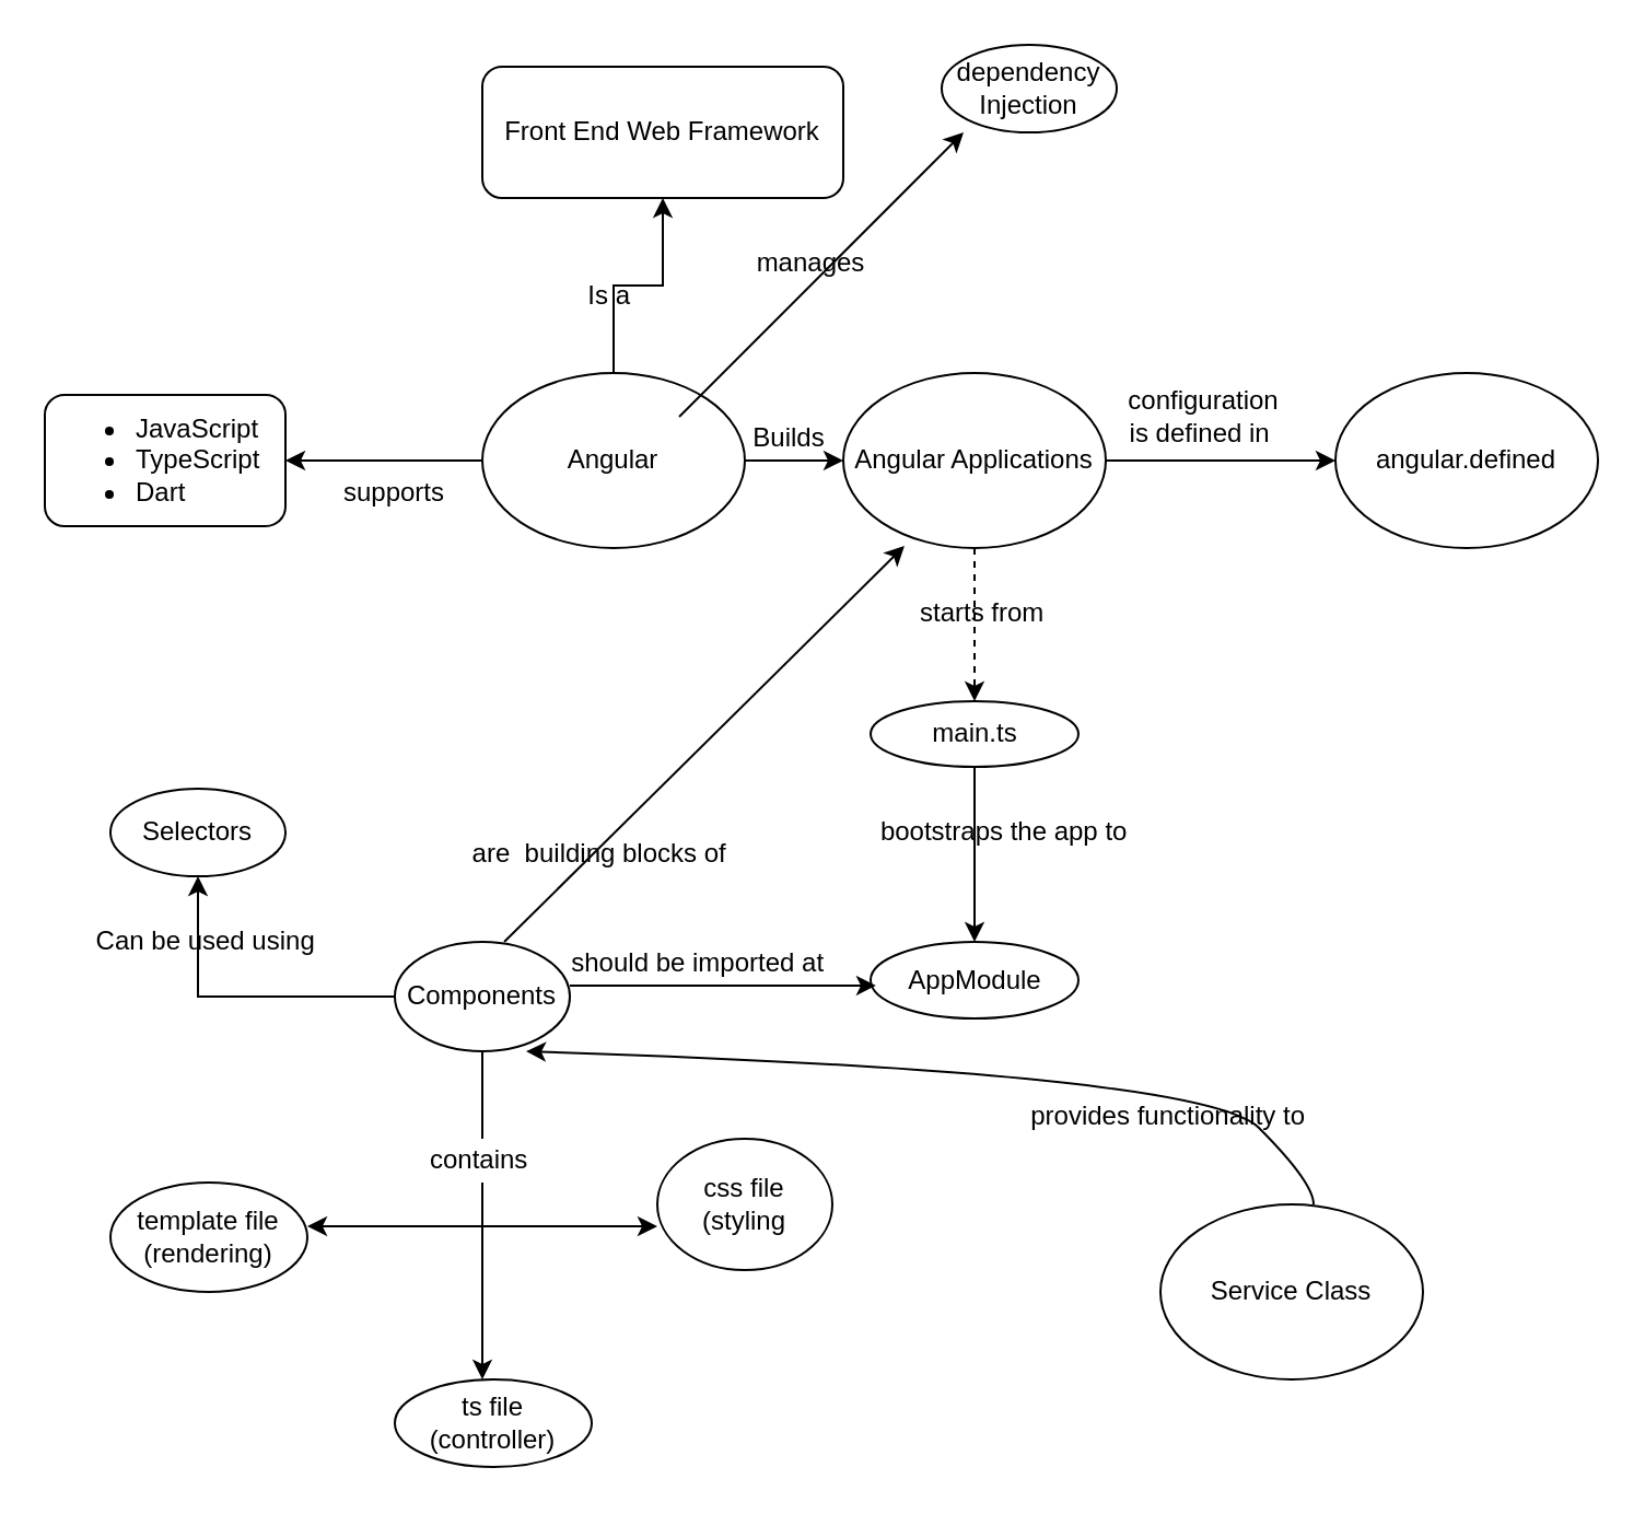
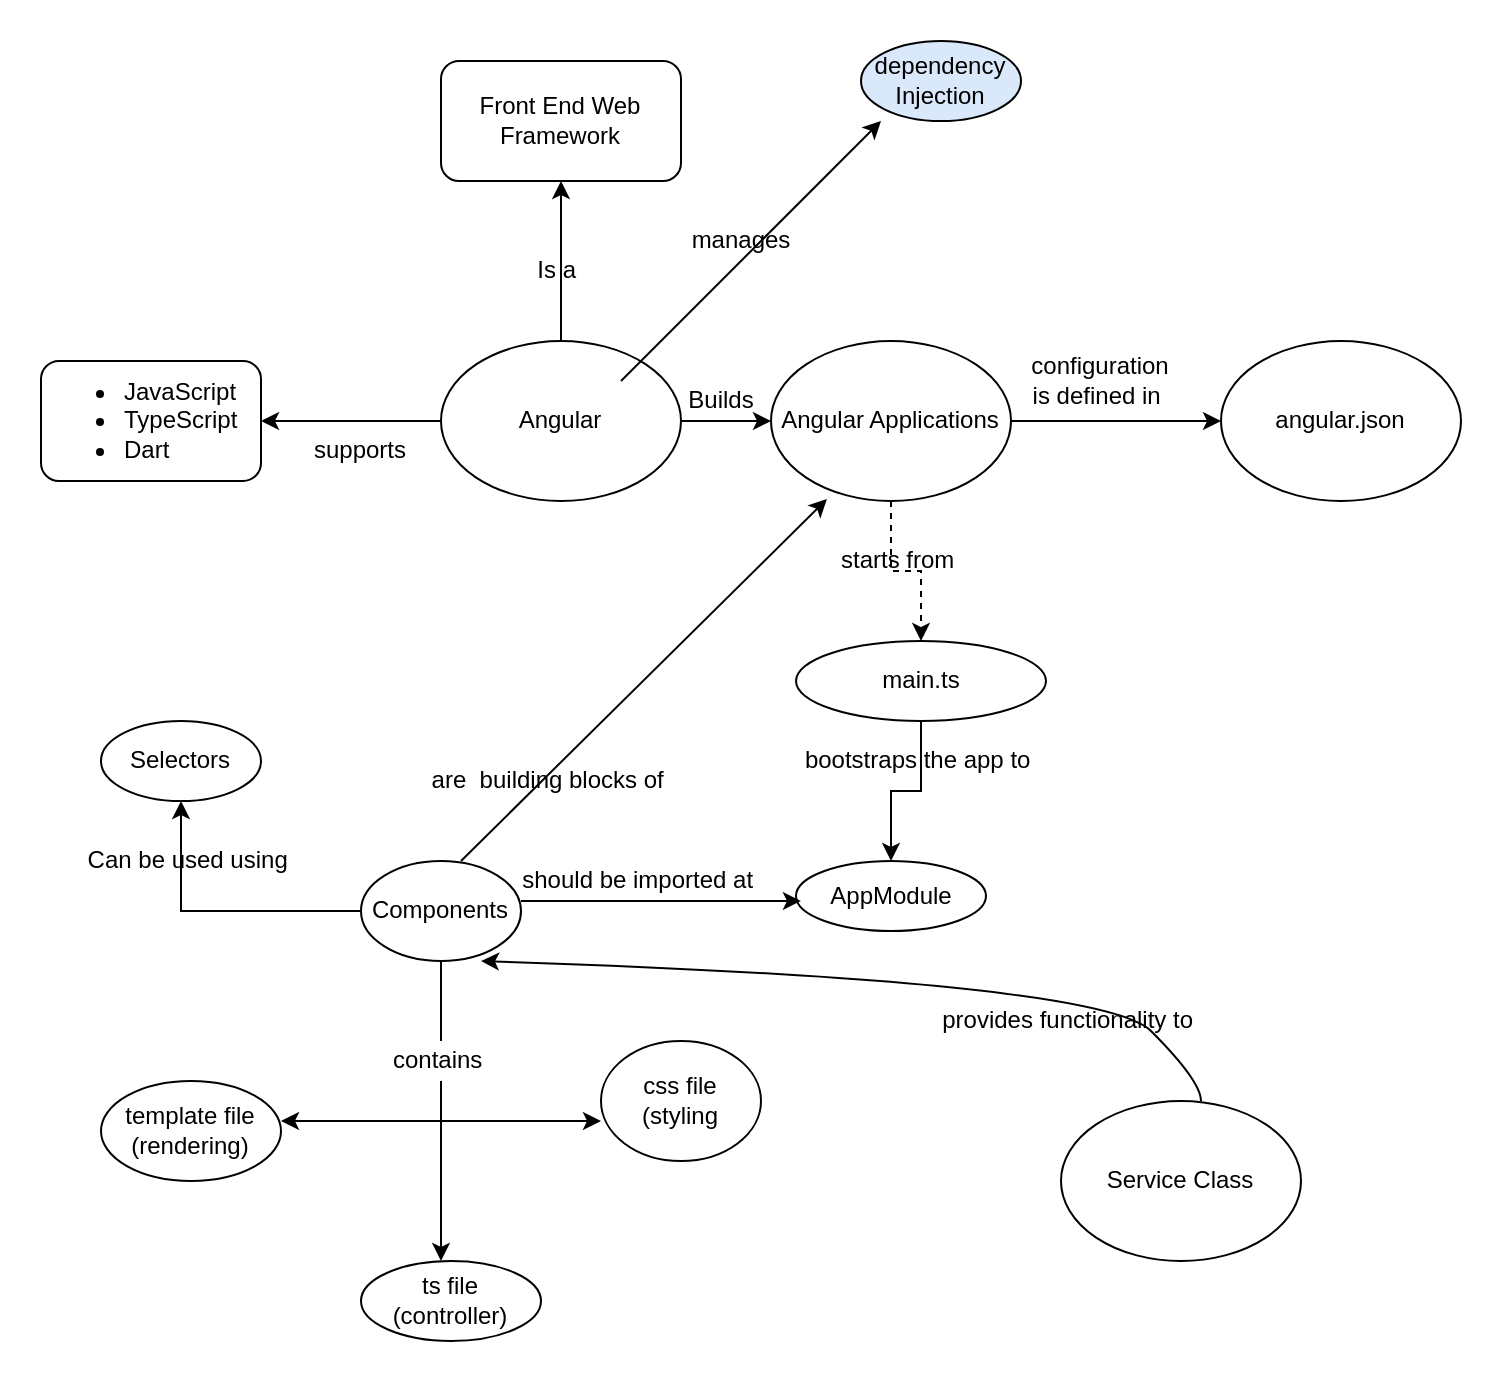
- <mxCell id="40" value="dependency Injection" style="ellipse;whiteSpace=wrap;html=1;" vertex="1" parent="1"><mxGeometry x="430" y="20" width="80" height="40" as="geometry" /></mxCell>
+ <mxCell id="40" value="dependency Injection" style="ellipse;whiteSpace=wrap;html=1;fillColor=#dae8fc;" vertex="1" parent="1"><mxGeometry x="430" y="20" width="80" height="40" as="geometry" /></mxCell>
- <mxCell id="6" value="Front End Web Framework" style="rounded=1;whiteSpace=wrap;html=1;" vertex="1" parent="1"><mxGeometry x="220" y="30" width="165" height="60" as="geometry" /></mxCell>
+ <mxCell id="6" value="Front End Web Framework" style="rounded=1;whiteSpace=wrap;html=1;" vertex="1" parent="1"><mxGeometry x="220" y="30" width="120" height="60" as="geometry" /></mxCell>
- <mxCell id="14" value="angular.defined&lt;br&gt;" style="ellipse;whiteSpace=wrap;html=1;" vertex="1" parent="1"><mxGeometry x="610" y="170" width="120" height="80" as="geometry" /></mxCell>
+ <mxCell id="14" value="angular.json&lt;br&gt;" style="ellipse;whiteSpace=wrap;html=1;" vertex="1" parent="1"><mxGeometry x="610" y="170" width="120" height="80" as="geometry" /></mxCell>
- <mxCell id="17" value="main.ts" style="ellipse;whiteSpace=wrap;html=1;" vertex="1" parent="1"><mxGeometry x="397.5" y="320" width="95" height="30" as="geometry" /></mxCell>
+ <mxCell id="17" value="main.ts" style="ellipse;whiteSpace=wrap;html=1;" vertex="1" parent="1"><mxGeometry x="397.5" y="320" width="125" height="40" as="geometry" /></mxCell>
